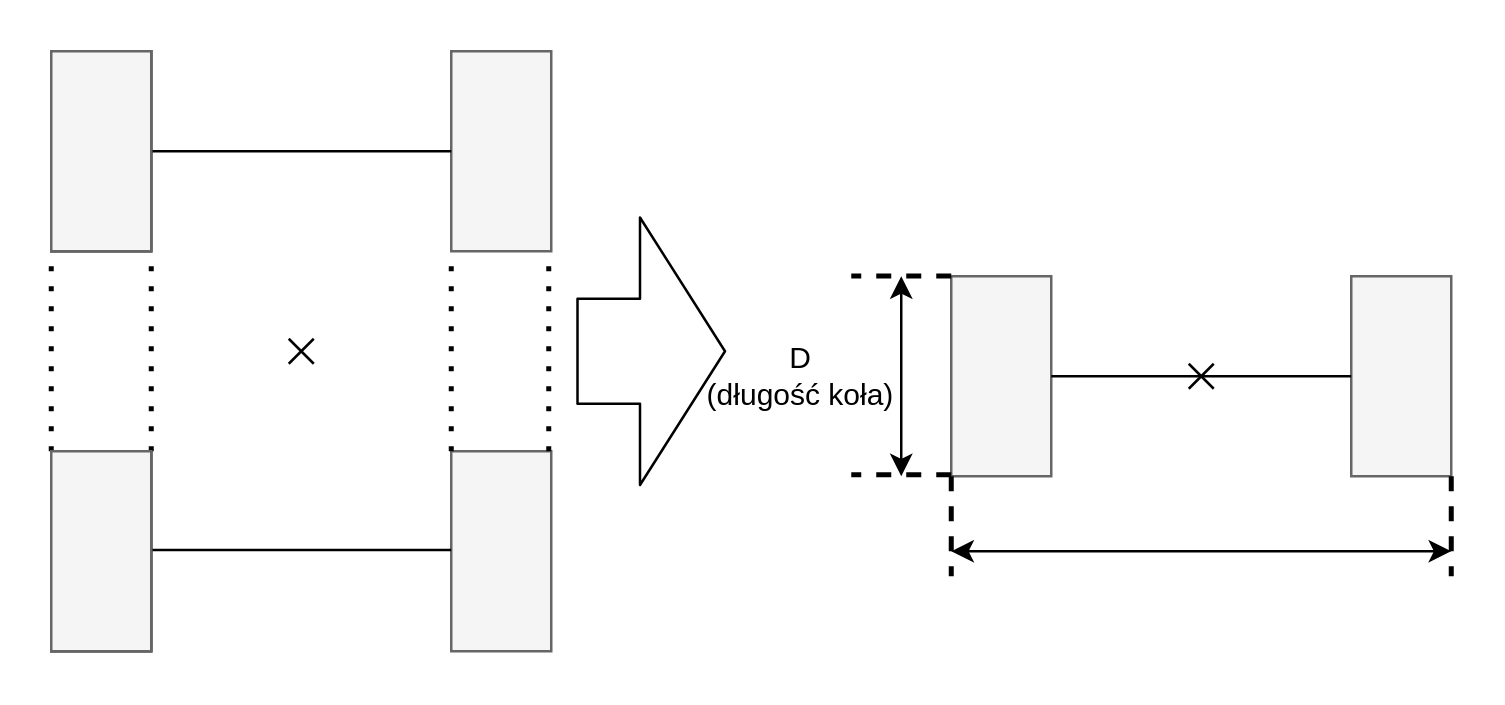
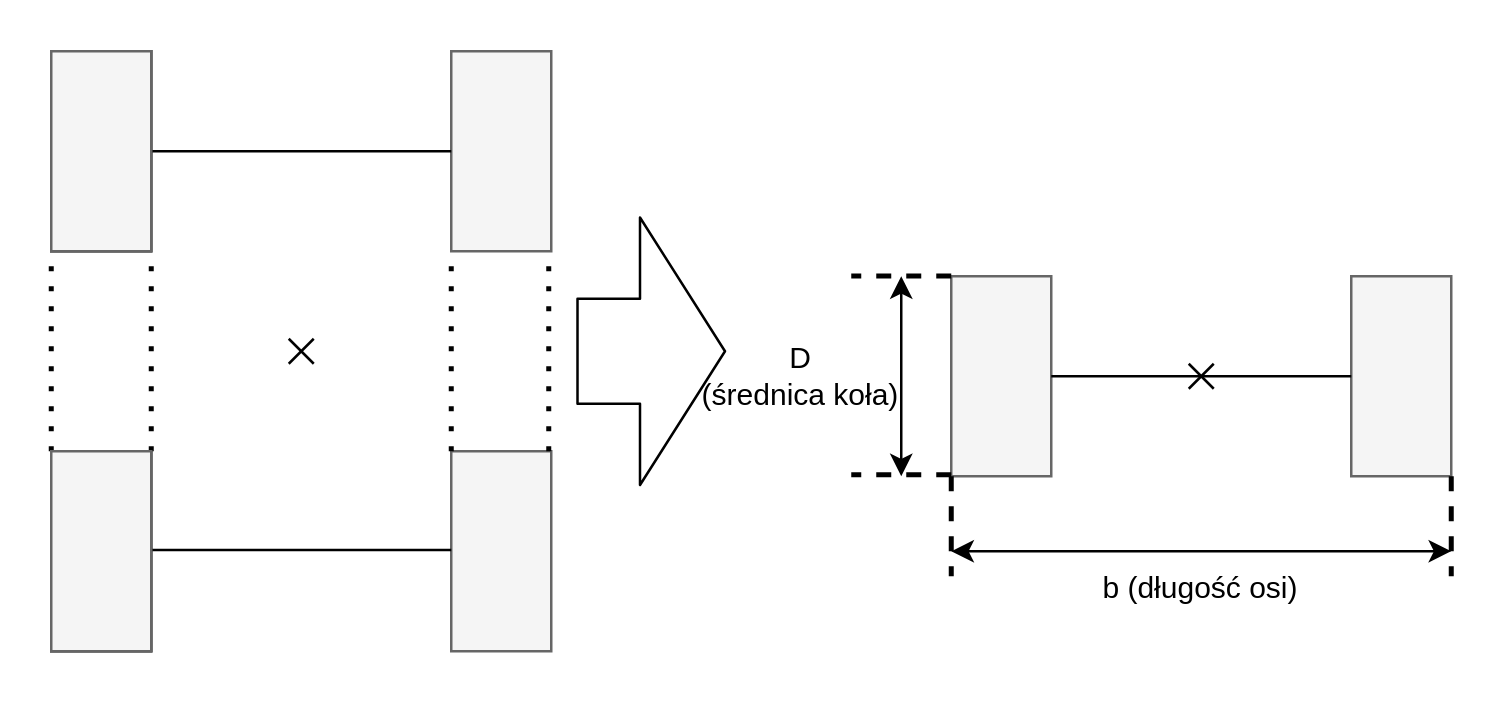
- <mxCell id="28" value="D &lt;br&gt;(długość koła)" style="text;html=1;strokeColor=none;fillColor=none;align=center;verticalAlign=middle;whiteSpace=wrap;rounded=0;" vertex="1" parent="1"><mxGeometry x="270" y="135" width="100" height="30" as="geometry" /></mxCell>
+ <mxCell id="28" value="D &lt;br&gt;(średnica koła)" style="text;html=1;strokeColor=none;fillColor=none;align=center;verticalAlign=middle;whiteSpace=wrap;rounded=0;" vertex="1" parent="1"><mxGeometry x="270" y="135" width="100" height="30" as="geometry" /></mxCell>
+ <mxCell id="29" value="b (długość osi)" style="text;html=1;strokeColor=none;fillColor=none;align=center;verticalAlign=middle;whiteSpace=wrap;rounded=0;" vertex="1" parent="1"><mxGeometry x="430" y="220" width="100" height="30" as="geometry" /></mxCell>
